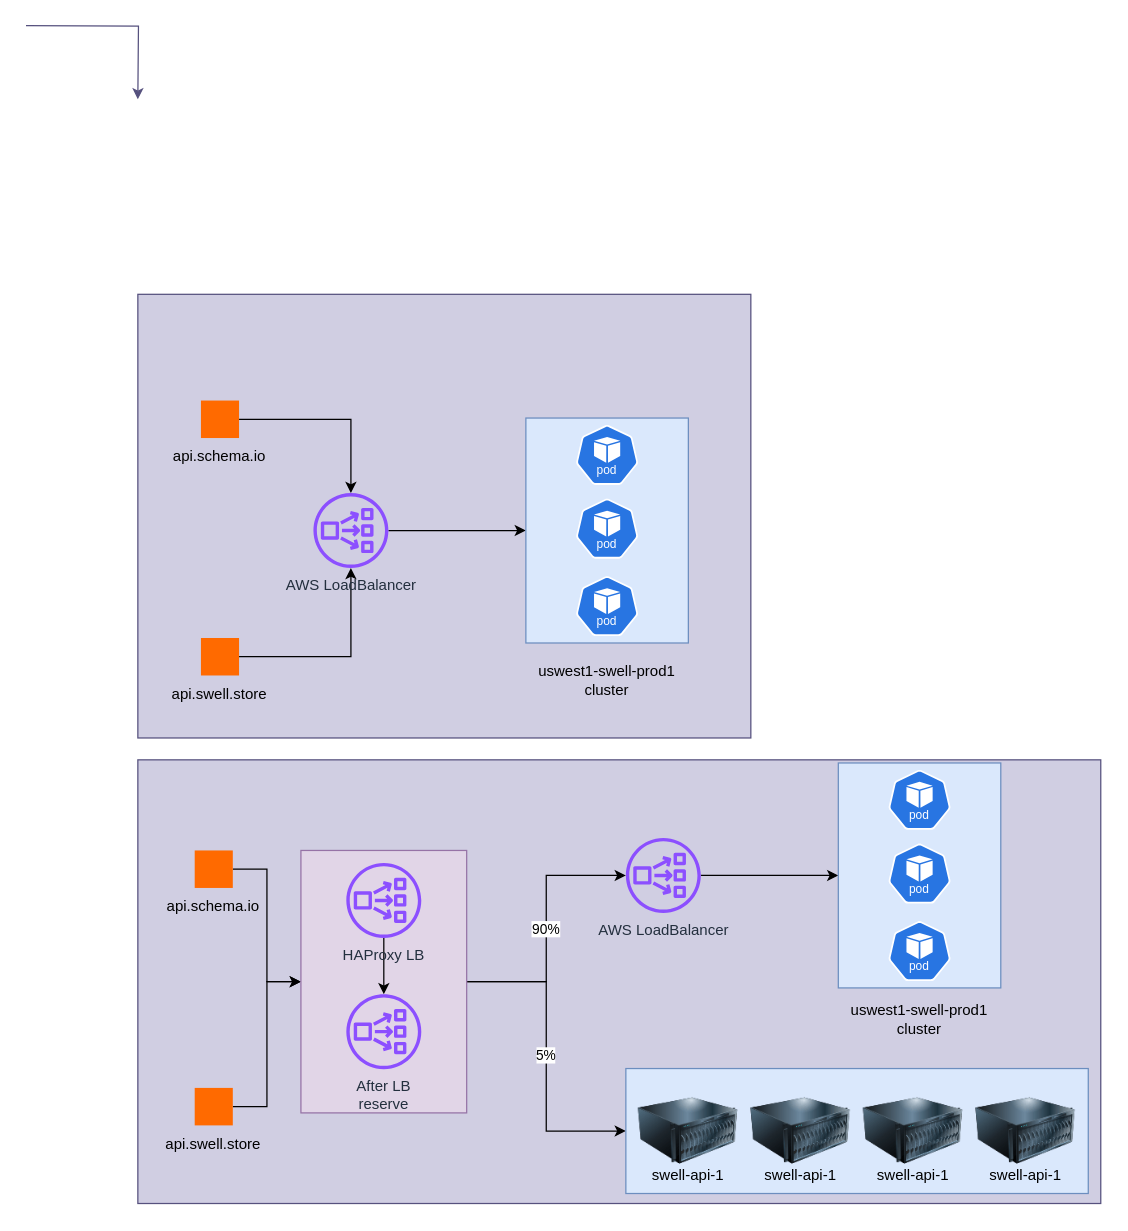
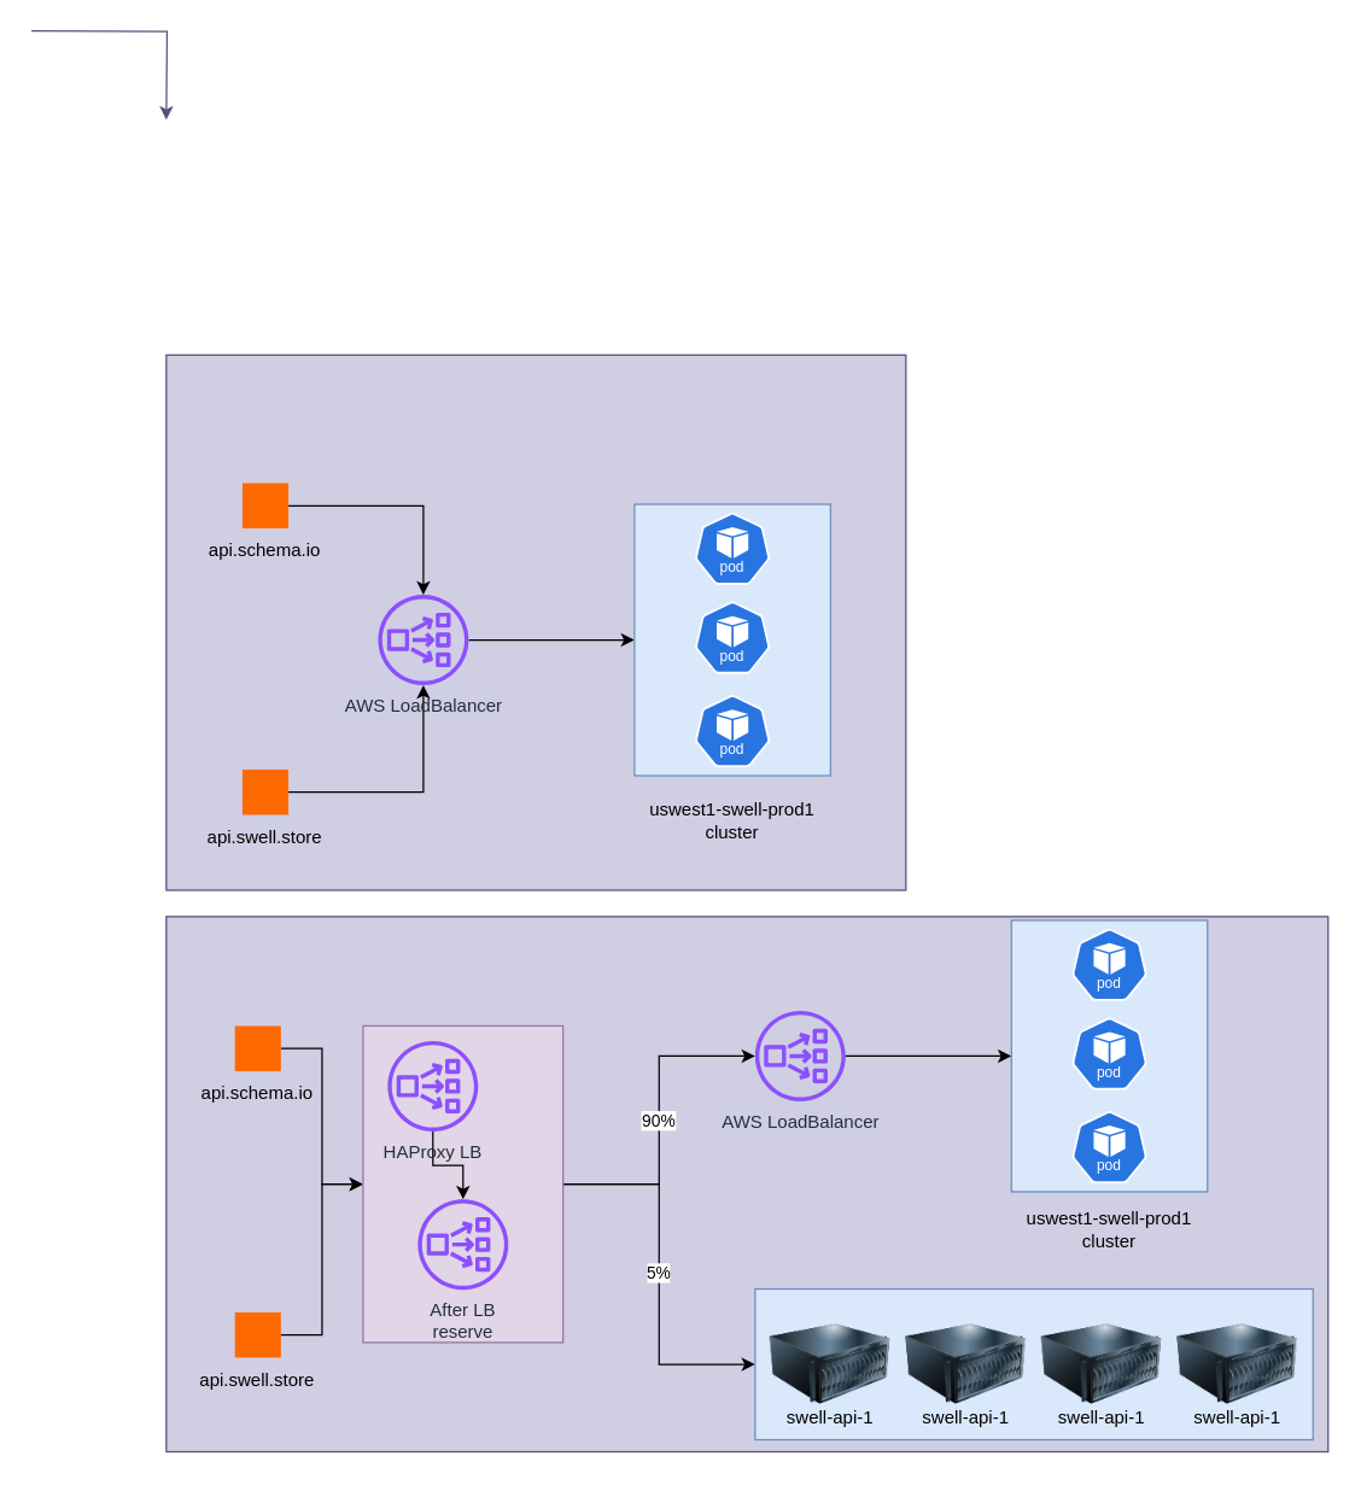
- <mxCell id="35" value="HAProxy LB" style="sketch=0;outlineConnect=0;fontColor=#232F3E;gradientColor=none;fillColor=#8C4FFF;strokeColor=none;dashed=0;verticalLabelPosition=bottom;verticalAlign=top;align=center;html=1;fontSize=12;fontStyle=0;aspect=fixed;pointerEvents=1;shape=mxgraph.aws4.network_load_balancer;shadow=0;" vertex="1" parent="1"><mxGeometry x="276.32" y="690" width="60" height="60" as="geometry" /></mxCell>
+ <mxCell id="35" value="HAProxy LB" style="sketch=0;outlineConnect=0;fontColor=#232F3E;gradientColor=none;fillColor=#8C4FFF;strokeColor=none;dashed=0;verticalLabelPosition=bottom;verticalAlign=top;align=center;html=1;fontSize=12;fontStyle=0;aspect=fixed;pointerEvents=1;shape=mxgraph.aws4.network_load_balancer;shadow=0;" vertex="1" parent="1"><mxGeometry x="256.32" y="690" width="60" height="60" as="geometry" /></mxCell>
